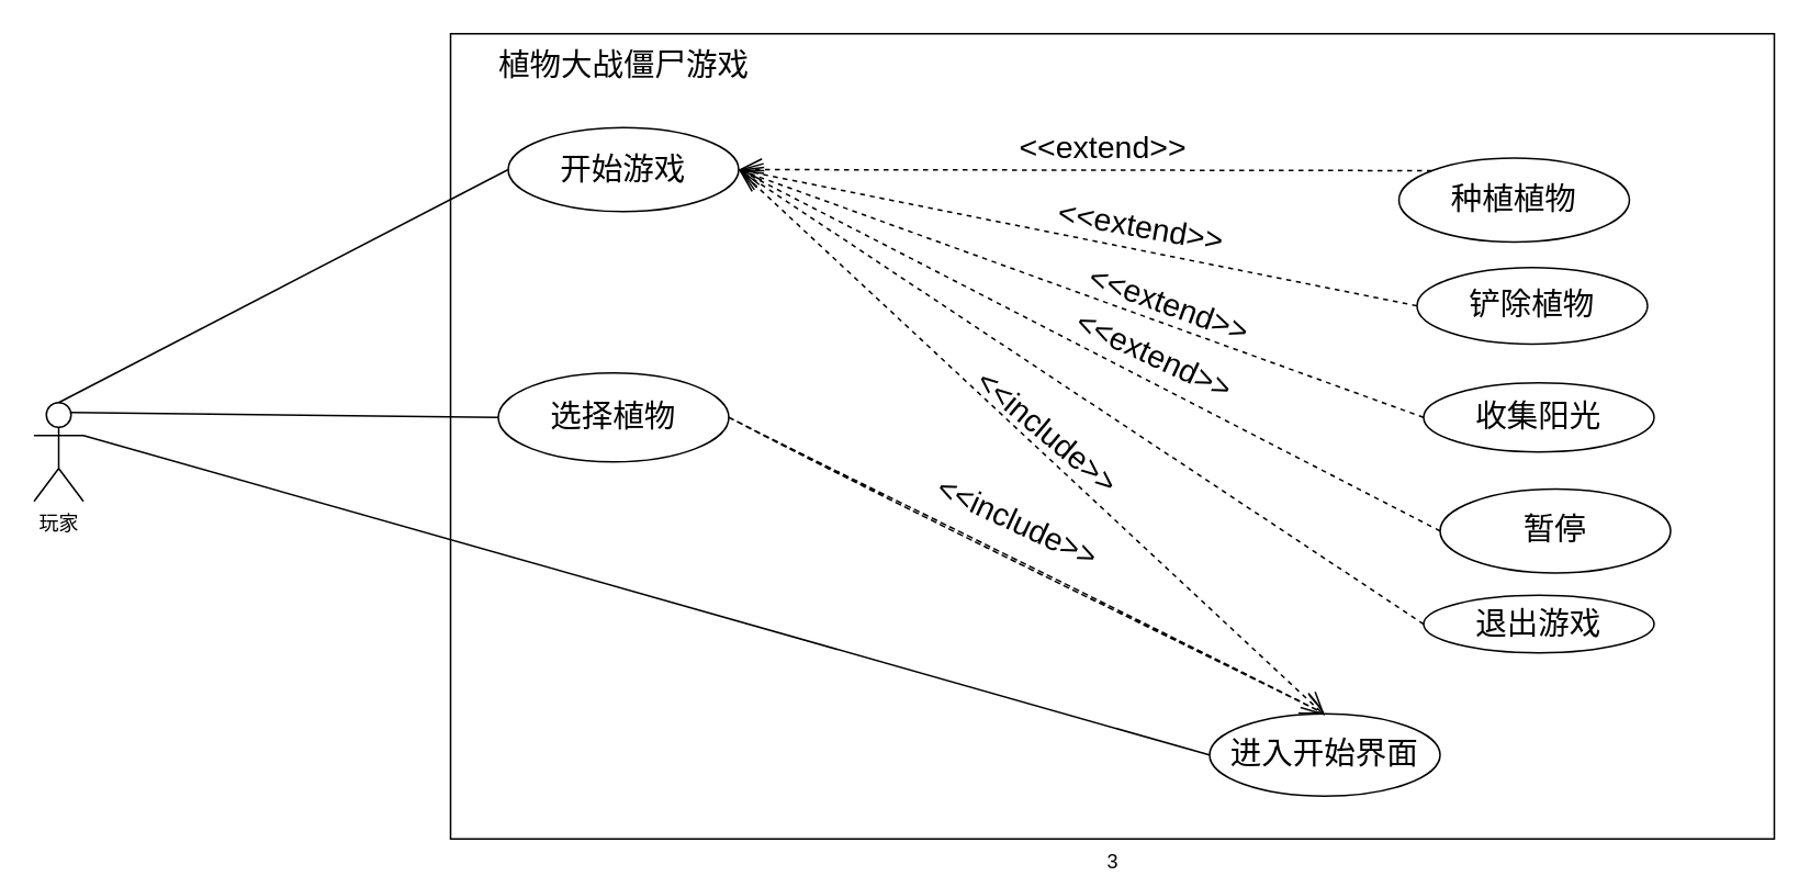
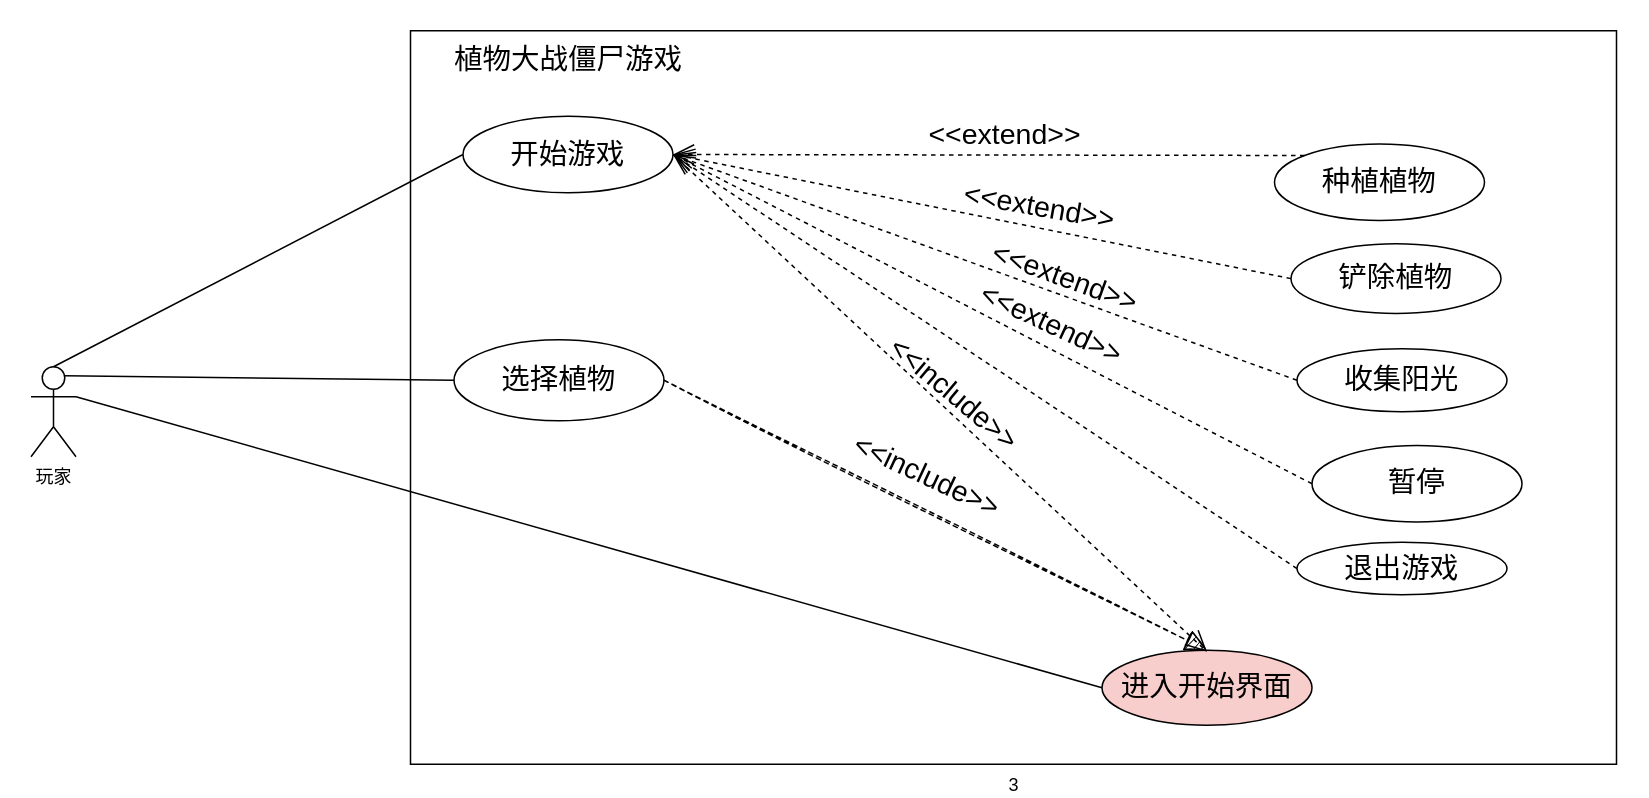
- <mxCell id="19" value="" style="endArrow=open;endSize=12;dashed=1;html=1;rounded=0;fontSize=19;entryX=0.5;entryY=0;entryDx=0;entryDy=0;sketch=1;shadow=0;snapToPoint=0;fixDash=1;exitX=1;exitY=0.5;exitDx=0;exitDy=0;strokeColor=#000000;" parent="1" source="17" target="5" edge="1"><mxGeometry width="160" relative="1" as="geometry"><mxPoint x="467" y="87" as="sourcePoint" /><mxPoint x="666" y="84" as="targetPoint" /></mxGeometry></mxCell>
+ <mxCell id="19" value="" style="endArrow=block;endSize=12;dashed=1;html=1;rounded=0;fontSize=19;entryX=0.5;entryY=0;entryDx=0;entryDy=0;sketch=1;shadow=0;snapToPoint=0;fixDash=1;exitX=1;exitY=0.5;exitDx=0;exitDy=0;strokeColor=#000000;" parent="1" source="17" target="5" edge="1"><mxGeometry width="160" relative="1" as="geometry"><mxPoint x="467" y="87" as="sourcePoint" /><mxPoint x="666" y="84" as="targetPoint" /></mxGeometry></mxCell>
- <mxCell id="5" value="进入开始界面" style="ellipse;whiteSpace=wrap;html=1;fontSize=19;" parent="1" vertex="1"><mxGeometry x="734" y="433" width="140" height="50" as="geometry" /></mxCell>
+ <mxCell id="5" value="进入开始界面" style="ellipse;whiteSpace=wrap;html=1;fontSize=19;fillColor=#f8cecc;" parent="1" vertex="1"><mxGeometry x="734" y="433" width="140" height="50" as="geometry" /></mxCell>
